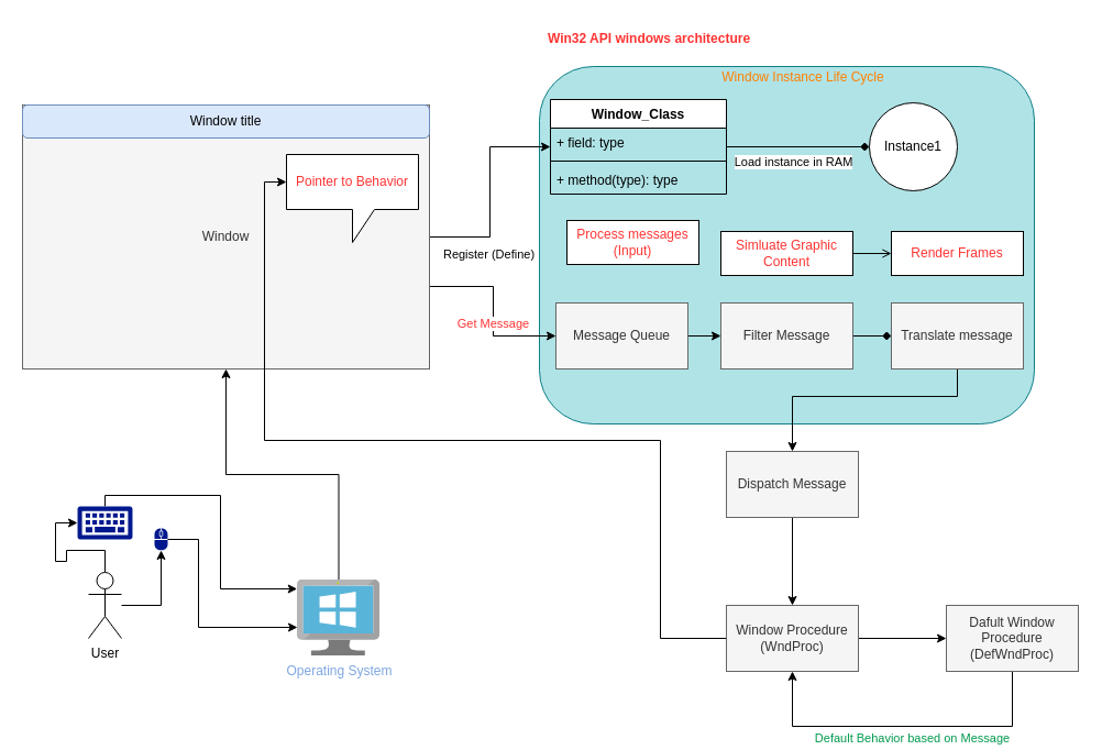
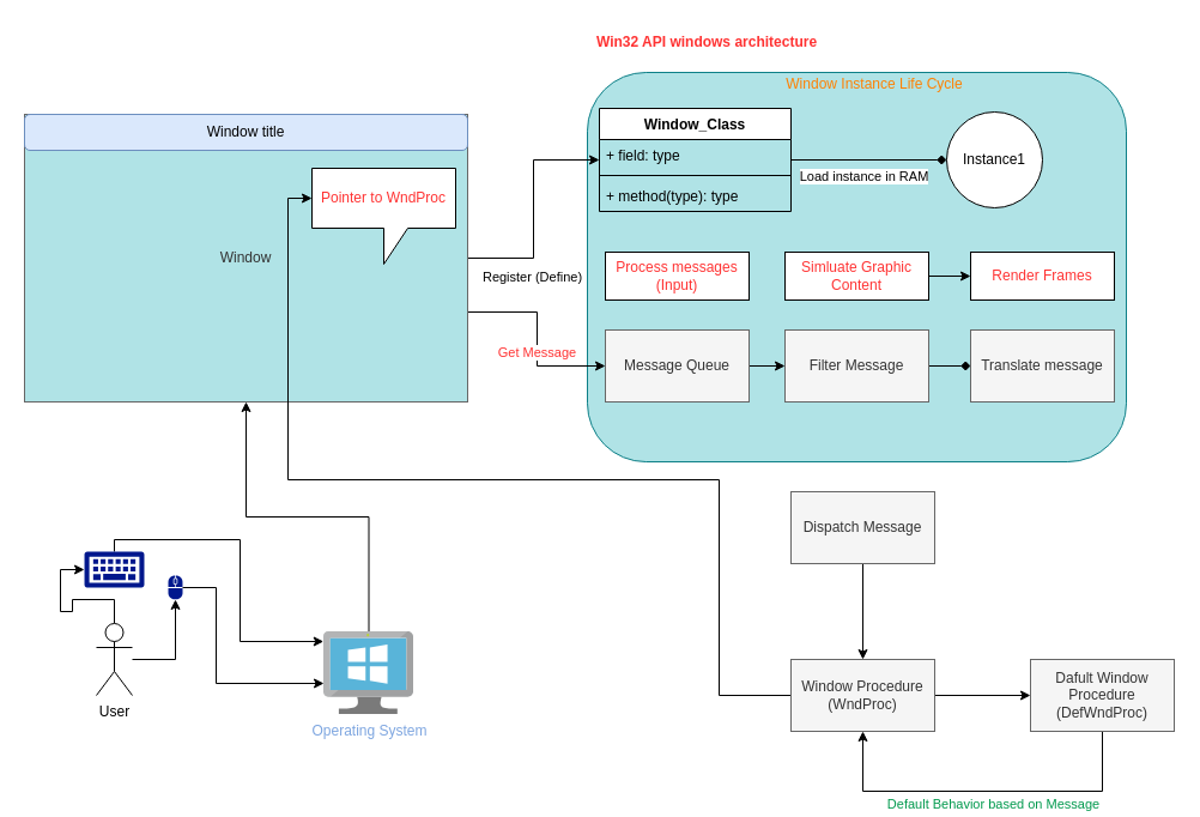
- <mxCell id="41" value="Pointer to Behavior" style="shape=callout;whiteSpace=wrap;html=1;perimeter=calloutPerimeter;fontColor=#FF3333;" parent="1" vertex="1"><mxGeometry x="260" y="140" width="120" height="80" as="geometry" /></mxCell>
+ <mxCell id="41" value="Pointer to WndProc" style="shape=callout;whiteSpace=wrap;html=1;perimeter=calloutPerimeter;fontColor=#FF3333;" parent="1" vertex="1"><mxGeometry x="260" y="140" width="120" height="80" as="geometry" /></mxCell>
- <mxCell id="7" value="Window" style="rounded=0;whiteSpace=wrap;html=1;fillColor=#f5f5f5;fontColor=#333333;strokeColor=#666666;" parent="1" vertex="1"><mxGeometry x="20" y="95" width="370" height="240" as="geometry" /></mxCell>
+ <mxCell id="7" value="Window" style="rounded=0;whiteSpace=wrap;html=1;fillColor=#b0e3e6;fontColor=#333333;strokeColor=#666666;" parent="1" vertex="1"><mxGeometry x="20" y="95" width="370" height="240" as="geometry" /></mxCell>
- <mxCell id="22" value="&lt;span style=&quot;&quot;&gt;Process messages (Input)&lt;/span&gt;" style="rounded=0;whiteSpace=wrap;html=1;fontColor=#FF3333;" parent="1" vertex="1"><mxGeometry x="515" y="200" width="120" height="40" as="geometry" /></mxCell>
+ <mxCell id="22" value="&lt;span style=&quot;&quot;&gt;Process messages (Input)&lt;/span&gt;" style="rounded=0;whiteSpace=wrap;html=1;fontColor=#FF3333;" parent="1" vertex="1"><mxGeometry x="505" y="210" width="120" height="40" as="geometry" /></mxCell>
- <mxCell id="23" value="" style="edgeStyle=orthogonalEdgeStyle;rounded=0;orthogonalLoop=1;jettySize=auto;html=1;fontColor=#FF3333;endArrow=open;" parent="1" source="24" target="25" edge="1"><mxGeometry relative="1" as="geometry" /></mxCell>
+ <mxCell id="23" value="" style="edgeStyle=orthogonalEdgeStyle;rounded=0;orthogonalLoop=1;jettySize=auto;html=1;fontColor=#FF3333;" parent="1" source="24" target="25" edge="1"><mxGeometry relative="1" as="geometry" /></mxCell>
- <mxCell id="34" value="" style="edgeStyle=orthogonalEdgeStyle;rounded=0;orthogonalLoop=1;jettySize=auto;html=1;fontColor=#FF3333;" parent="1" source="35" target="37" edge="1"><mxGeometry relative="1" as="geometry"><Array as="points"><mxPoint x="870" y="360" /><mxPoint x="720" y="360" /></Array></mxGeometry></mxCell>
